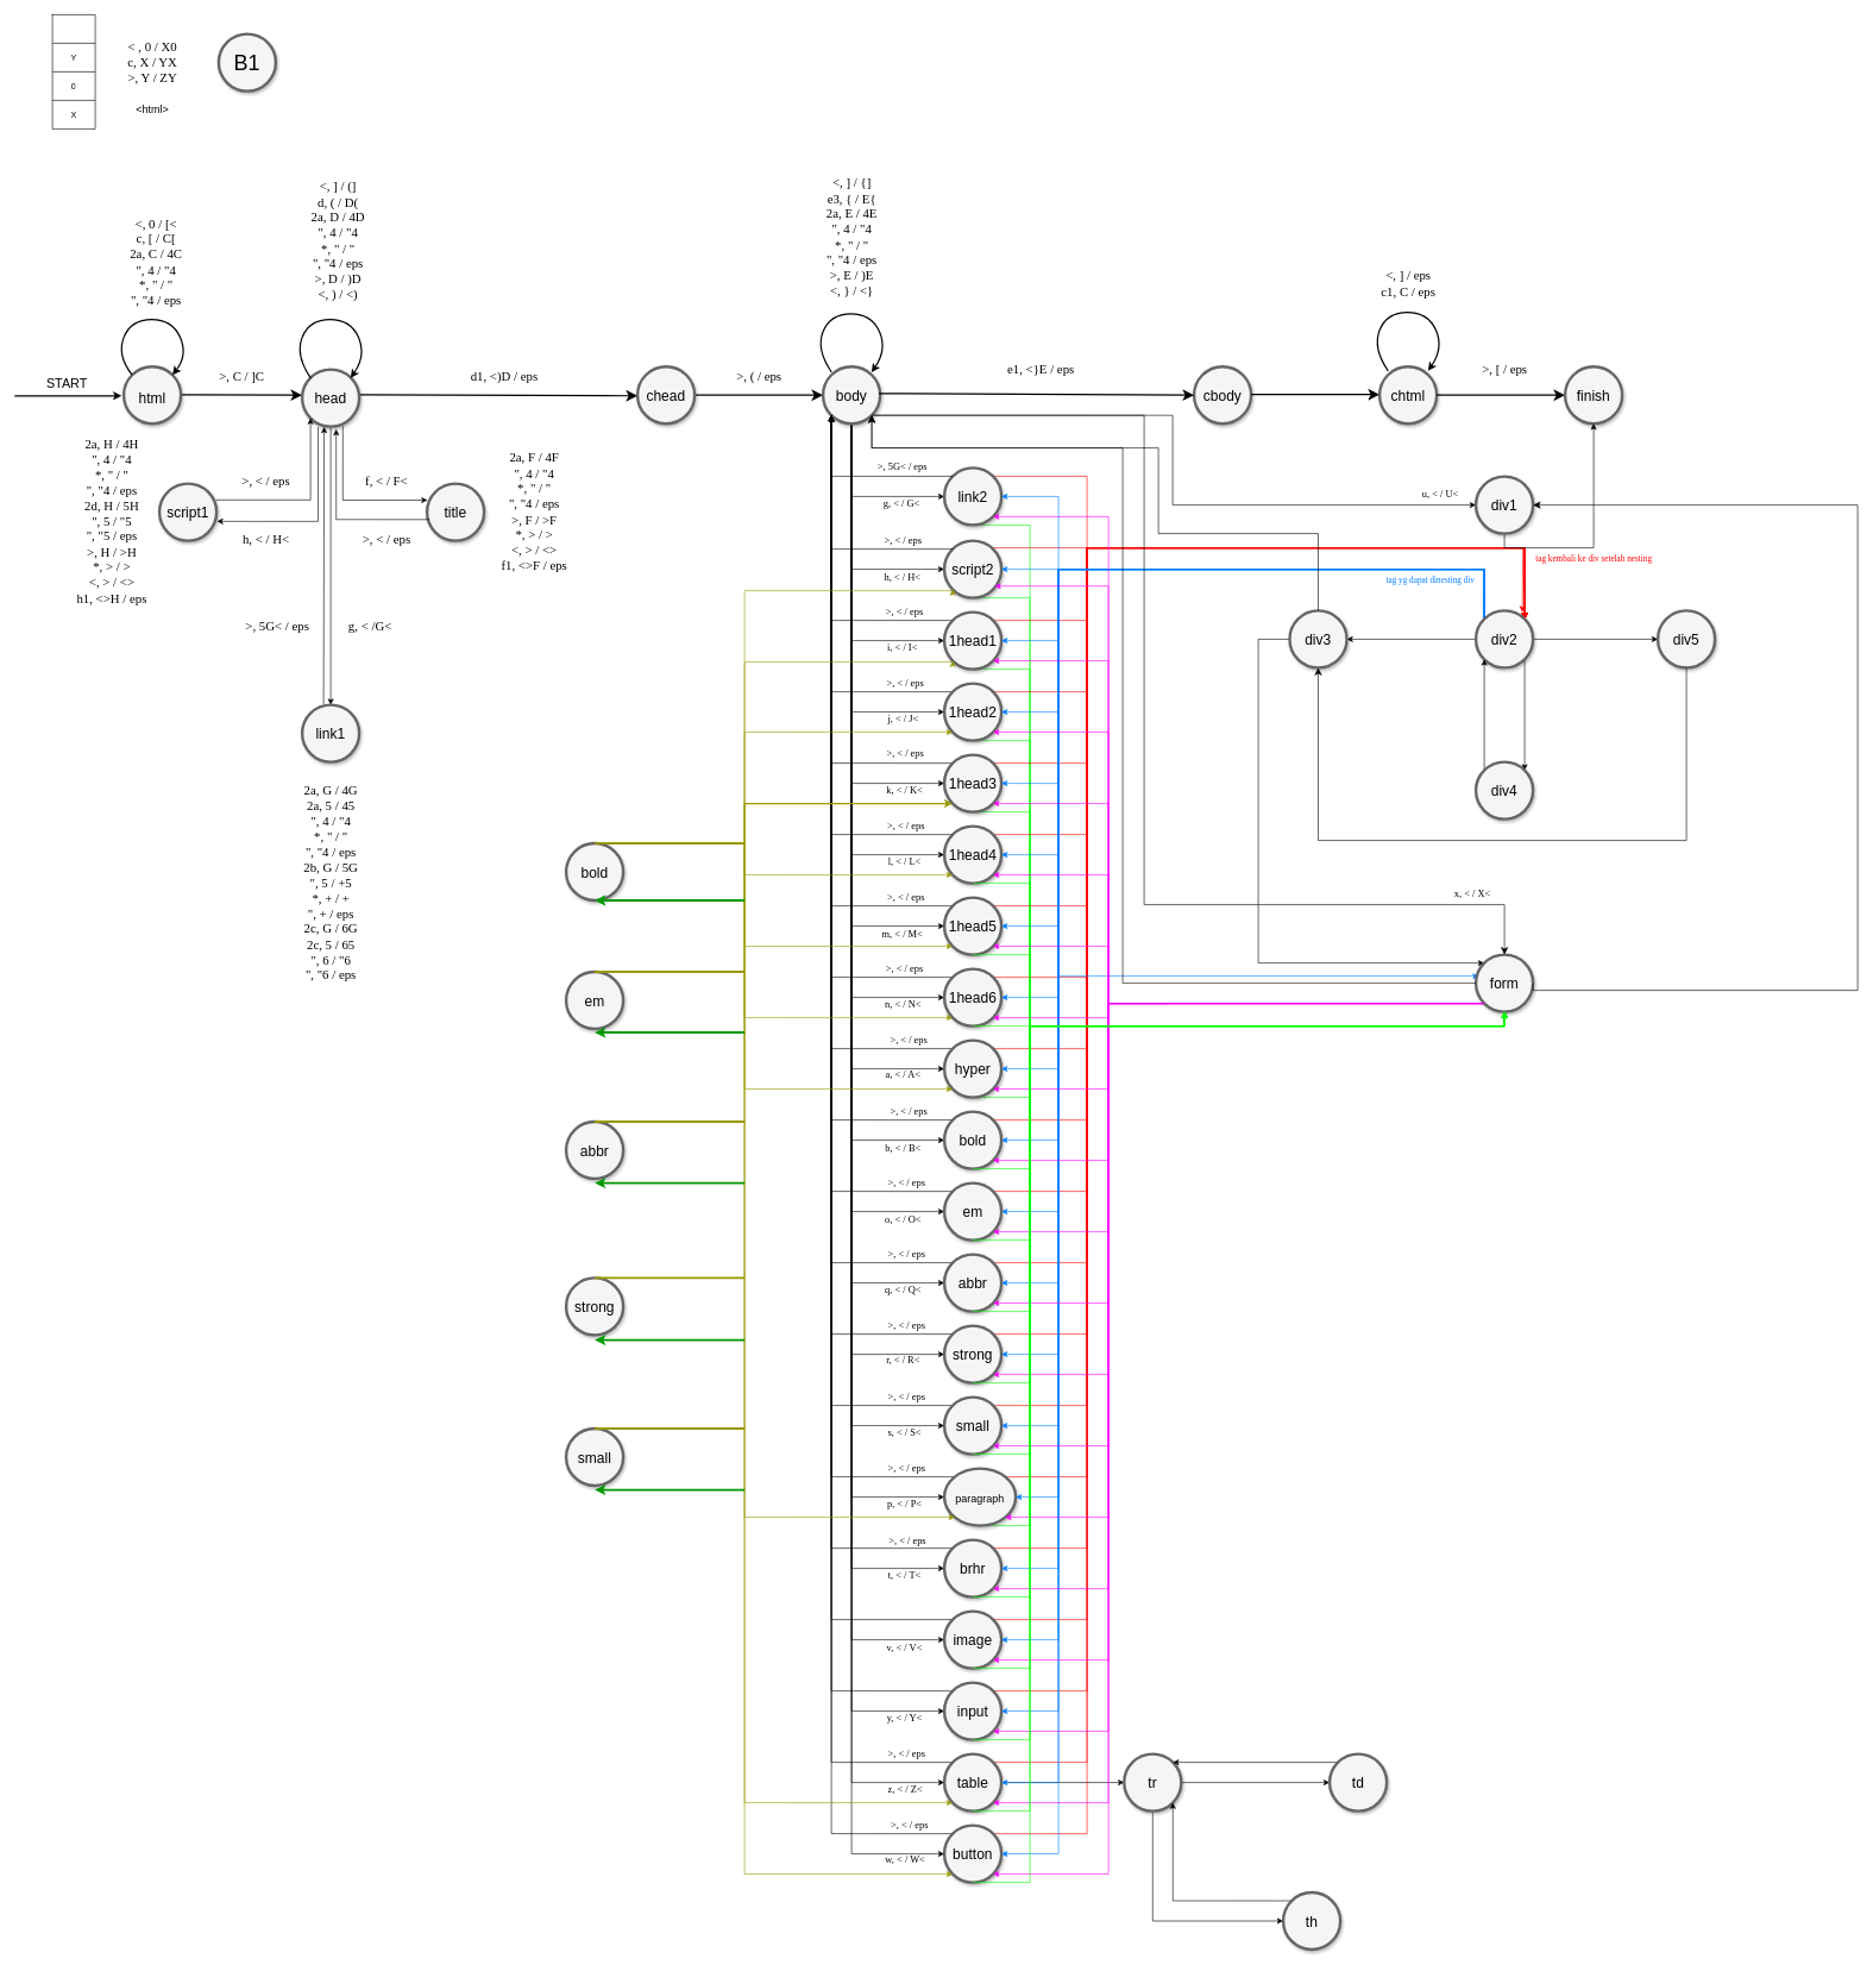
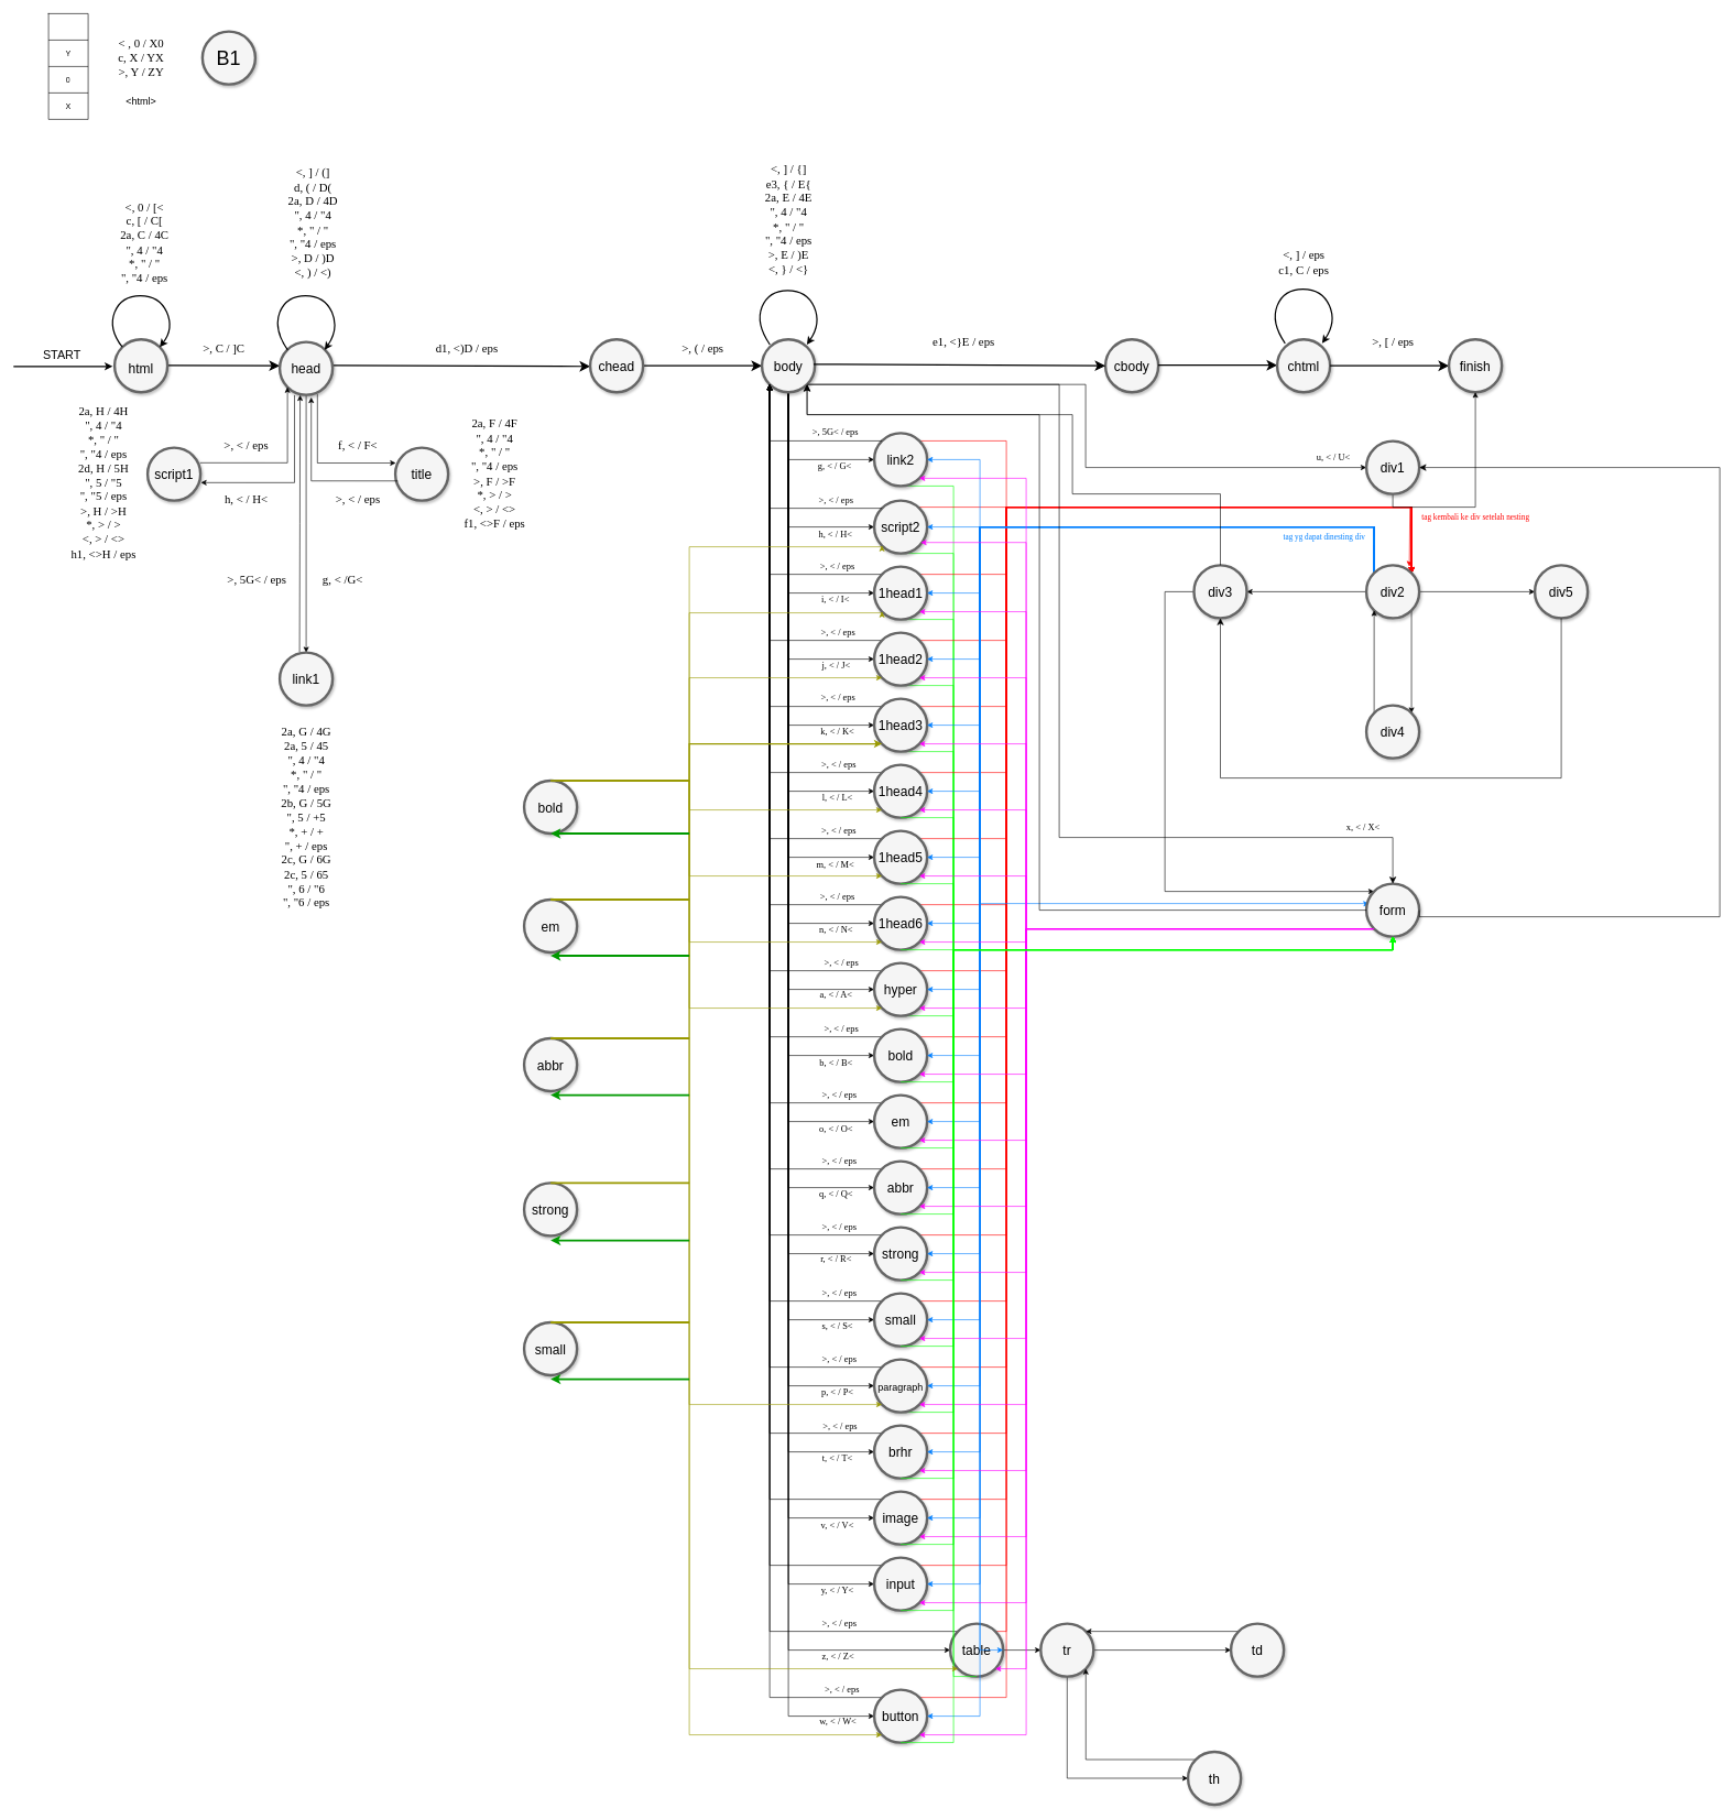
- <mxCell id="132" value="&lt;font style=&quot;font-size: 15px;&quot;&gt;paragraph&lt;/font&gt;" style="ellipse;whiteSpace=wrap;html=1;rounded=0;shadow=1;strokeColor=#666666;strokeWidth=4;fontSize=20;align=center;fillColor=#f5f5f5;" vertex="1" parent="1"><mxGeometry x="1323" y="2057" width="100" height="80" as="geometry" /></mxCell>
+ <mxCell id="132" value="&lt;font style=&quot;font-size: 15px;&quot;&gt;paragraph&lt;/font&gt;" style="ellipse;whiteSpace=wrap;html=1;rounded=0;shadow=1;strokeColor=#666666;strokeWidth=4;fontSize=20;align=center;fillColor=#f5f5f5;" vertex="1" parent="1"><mxGeometry x="1323" y="2057" width="80" height="80" as="geometry" /></mxCell>
- <mxCell id="145" value="table" style="ellipse;whiteSpace=wrap;html=1;rounded=0;shadow=1;strokeColor=#666666;strokeWidth=4;fontSize=20;align=center;fillColor=#f5f5f5;" vertex="1" parent="1"><mxGeometry x="1323" y="2457" width="80" height="80" as="geometry" /></mxCell>
+ <mxCell id="145" value="table" style="ellipse;whiteSpace=wrap;html=1;rounded=0;shadow=1;strokeColor=#666666;strokeWidth=4;fontSize=20;align=center;fillColor=#f5f5f5;" vertex="1" parent="1"><mxGeometry x="1438" y="2457" width="80" height="80" as="geometry" /></mxCell>
